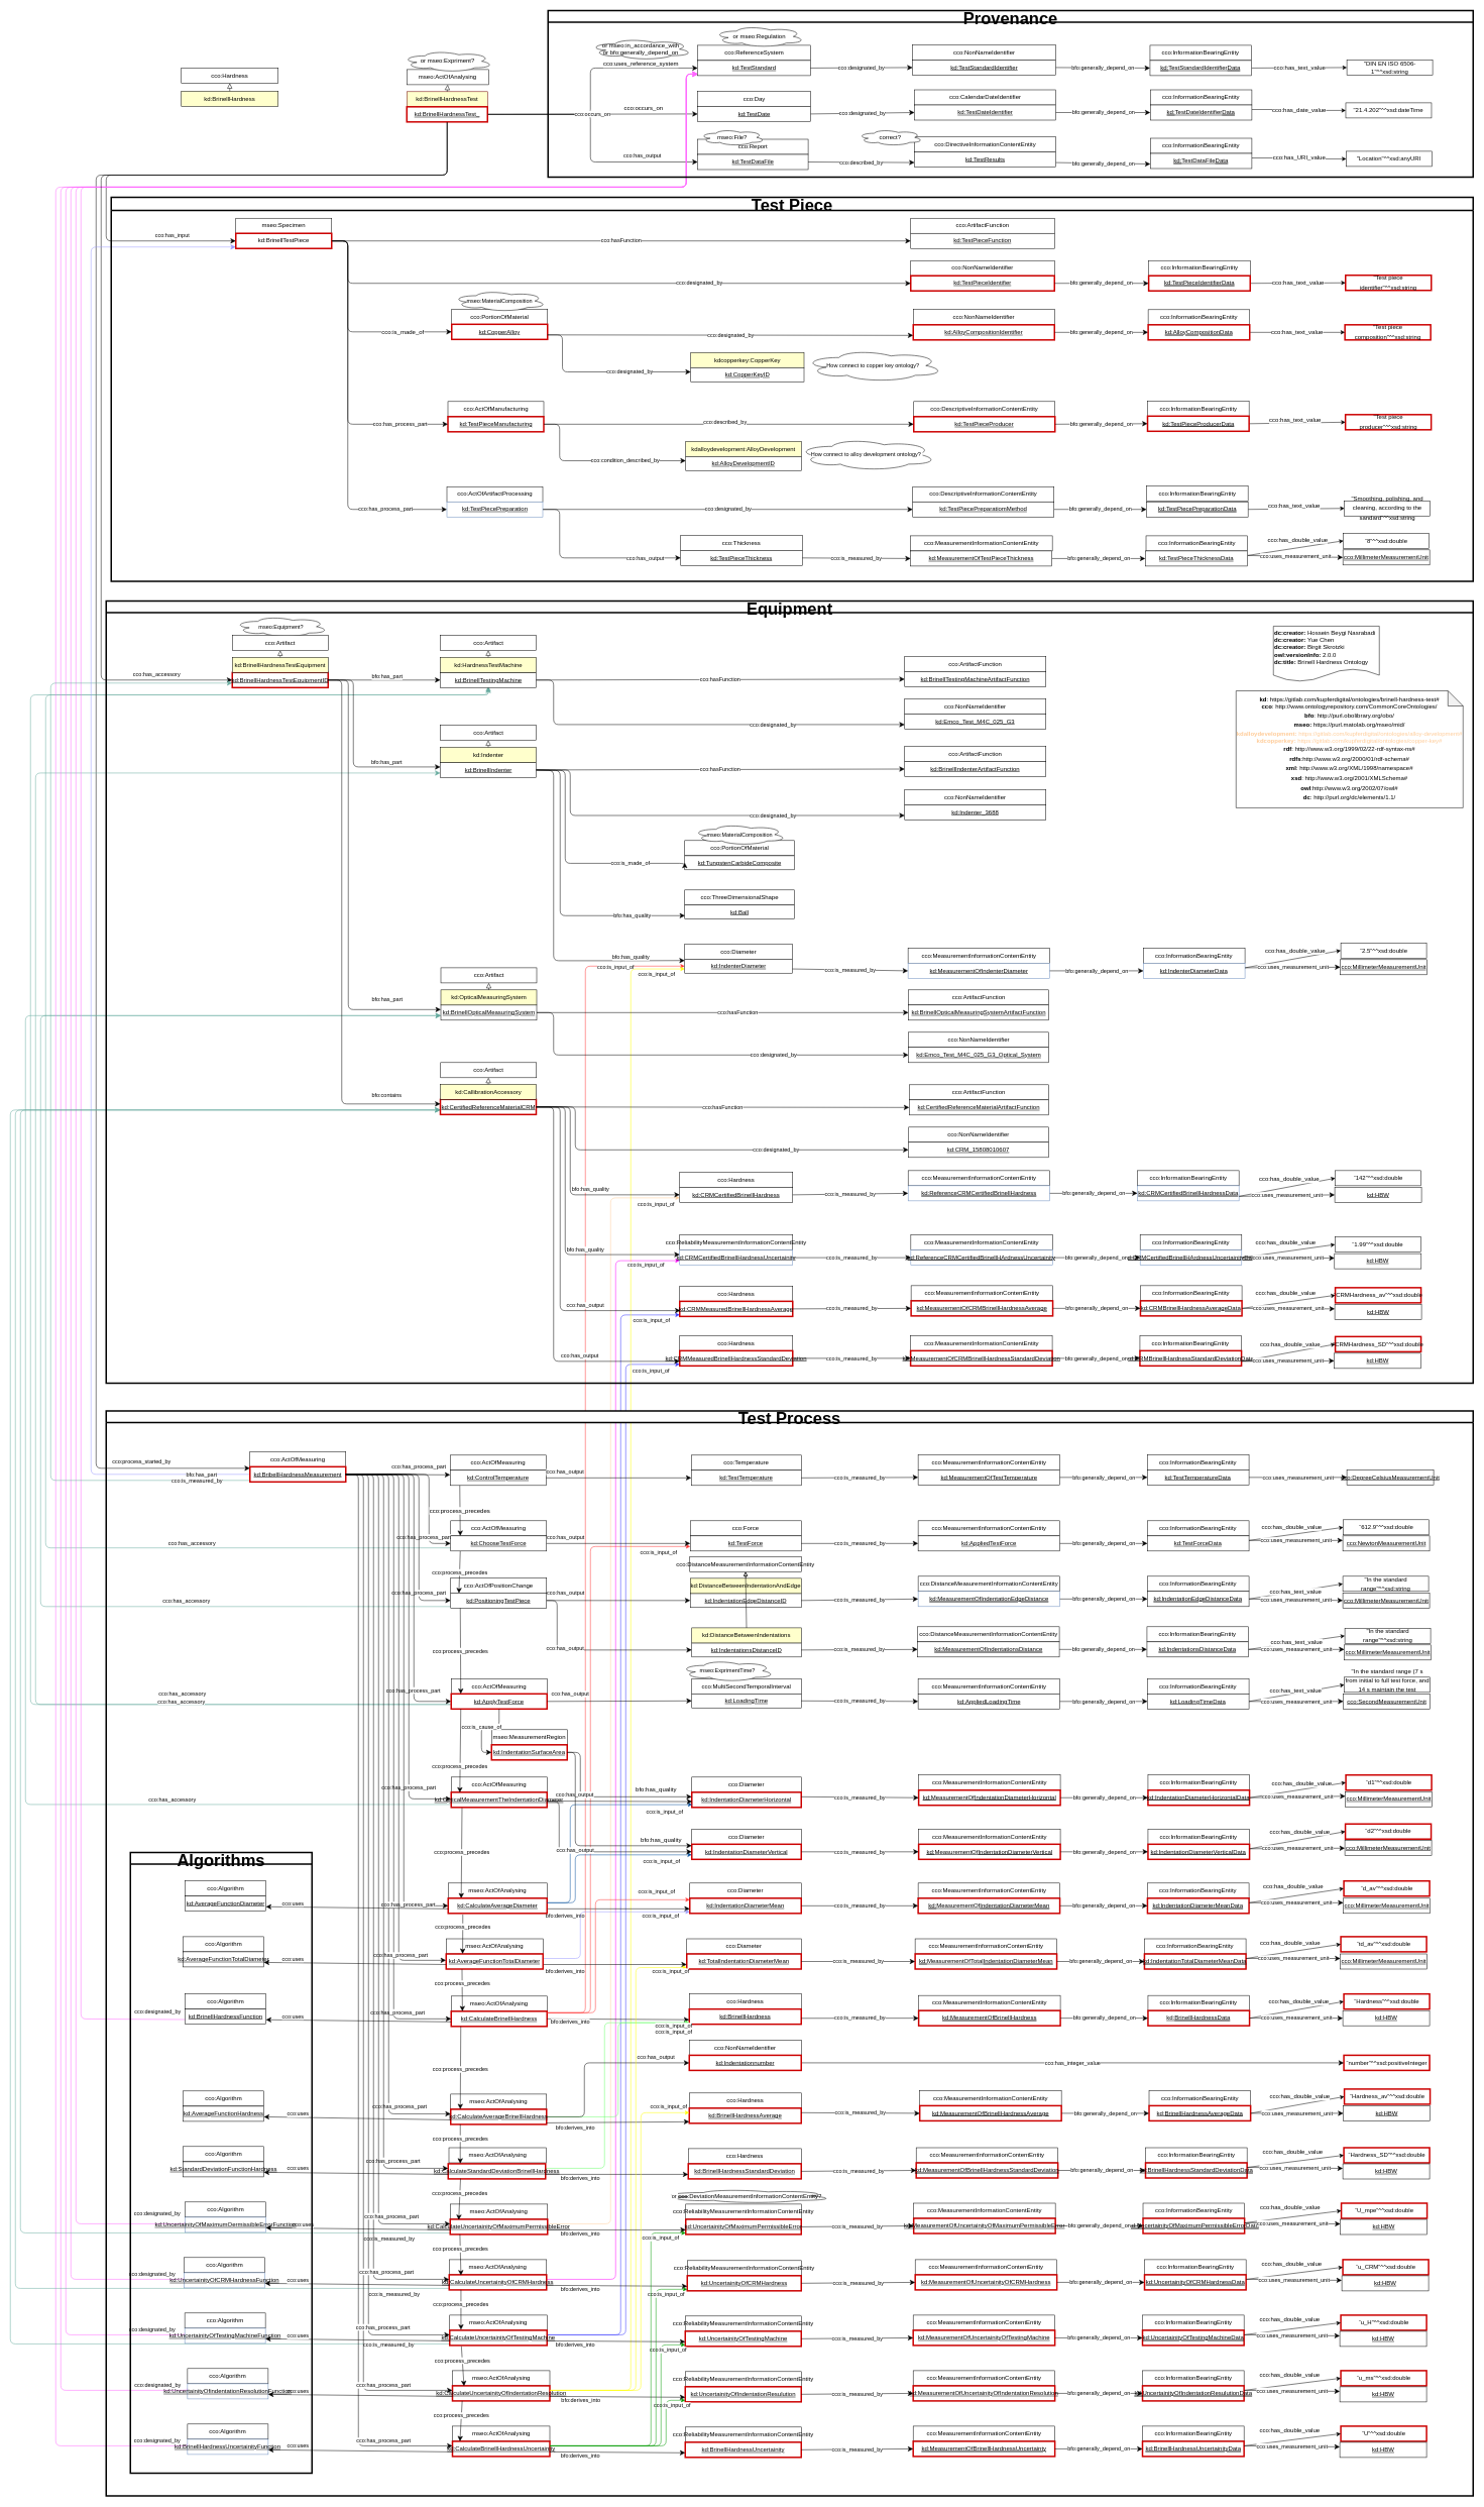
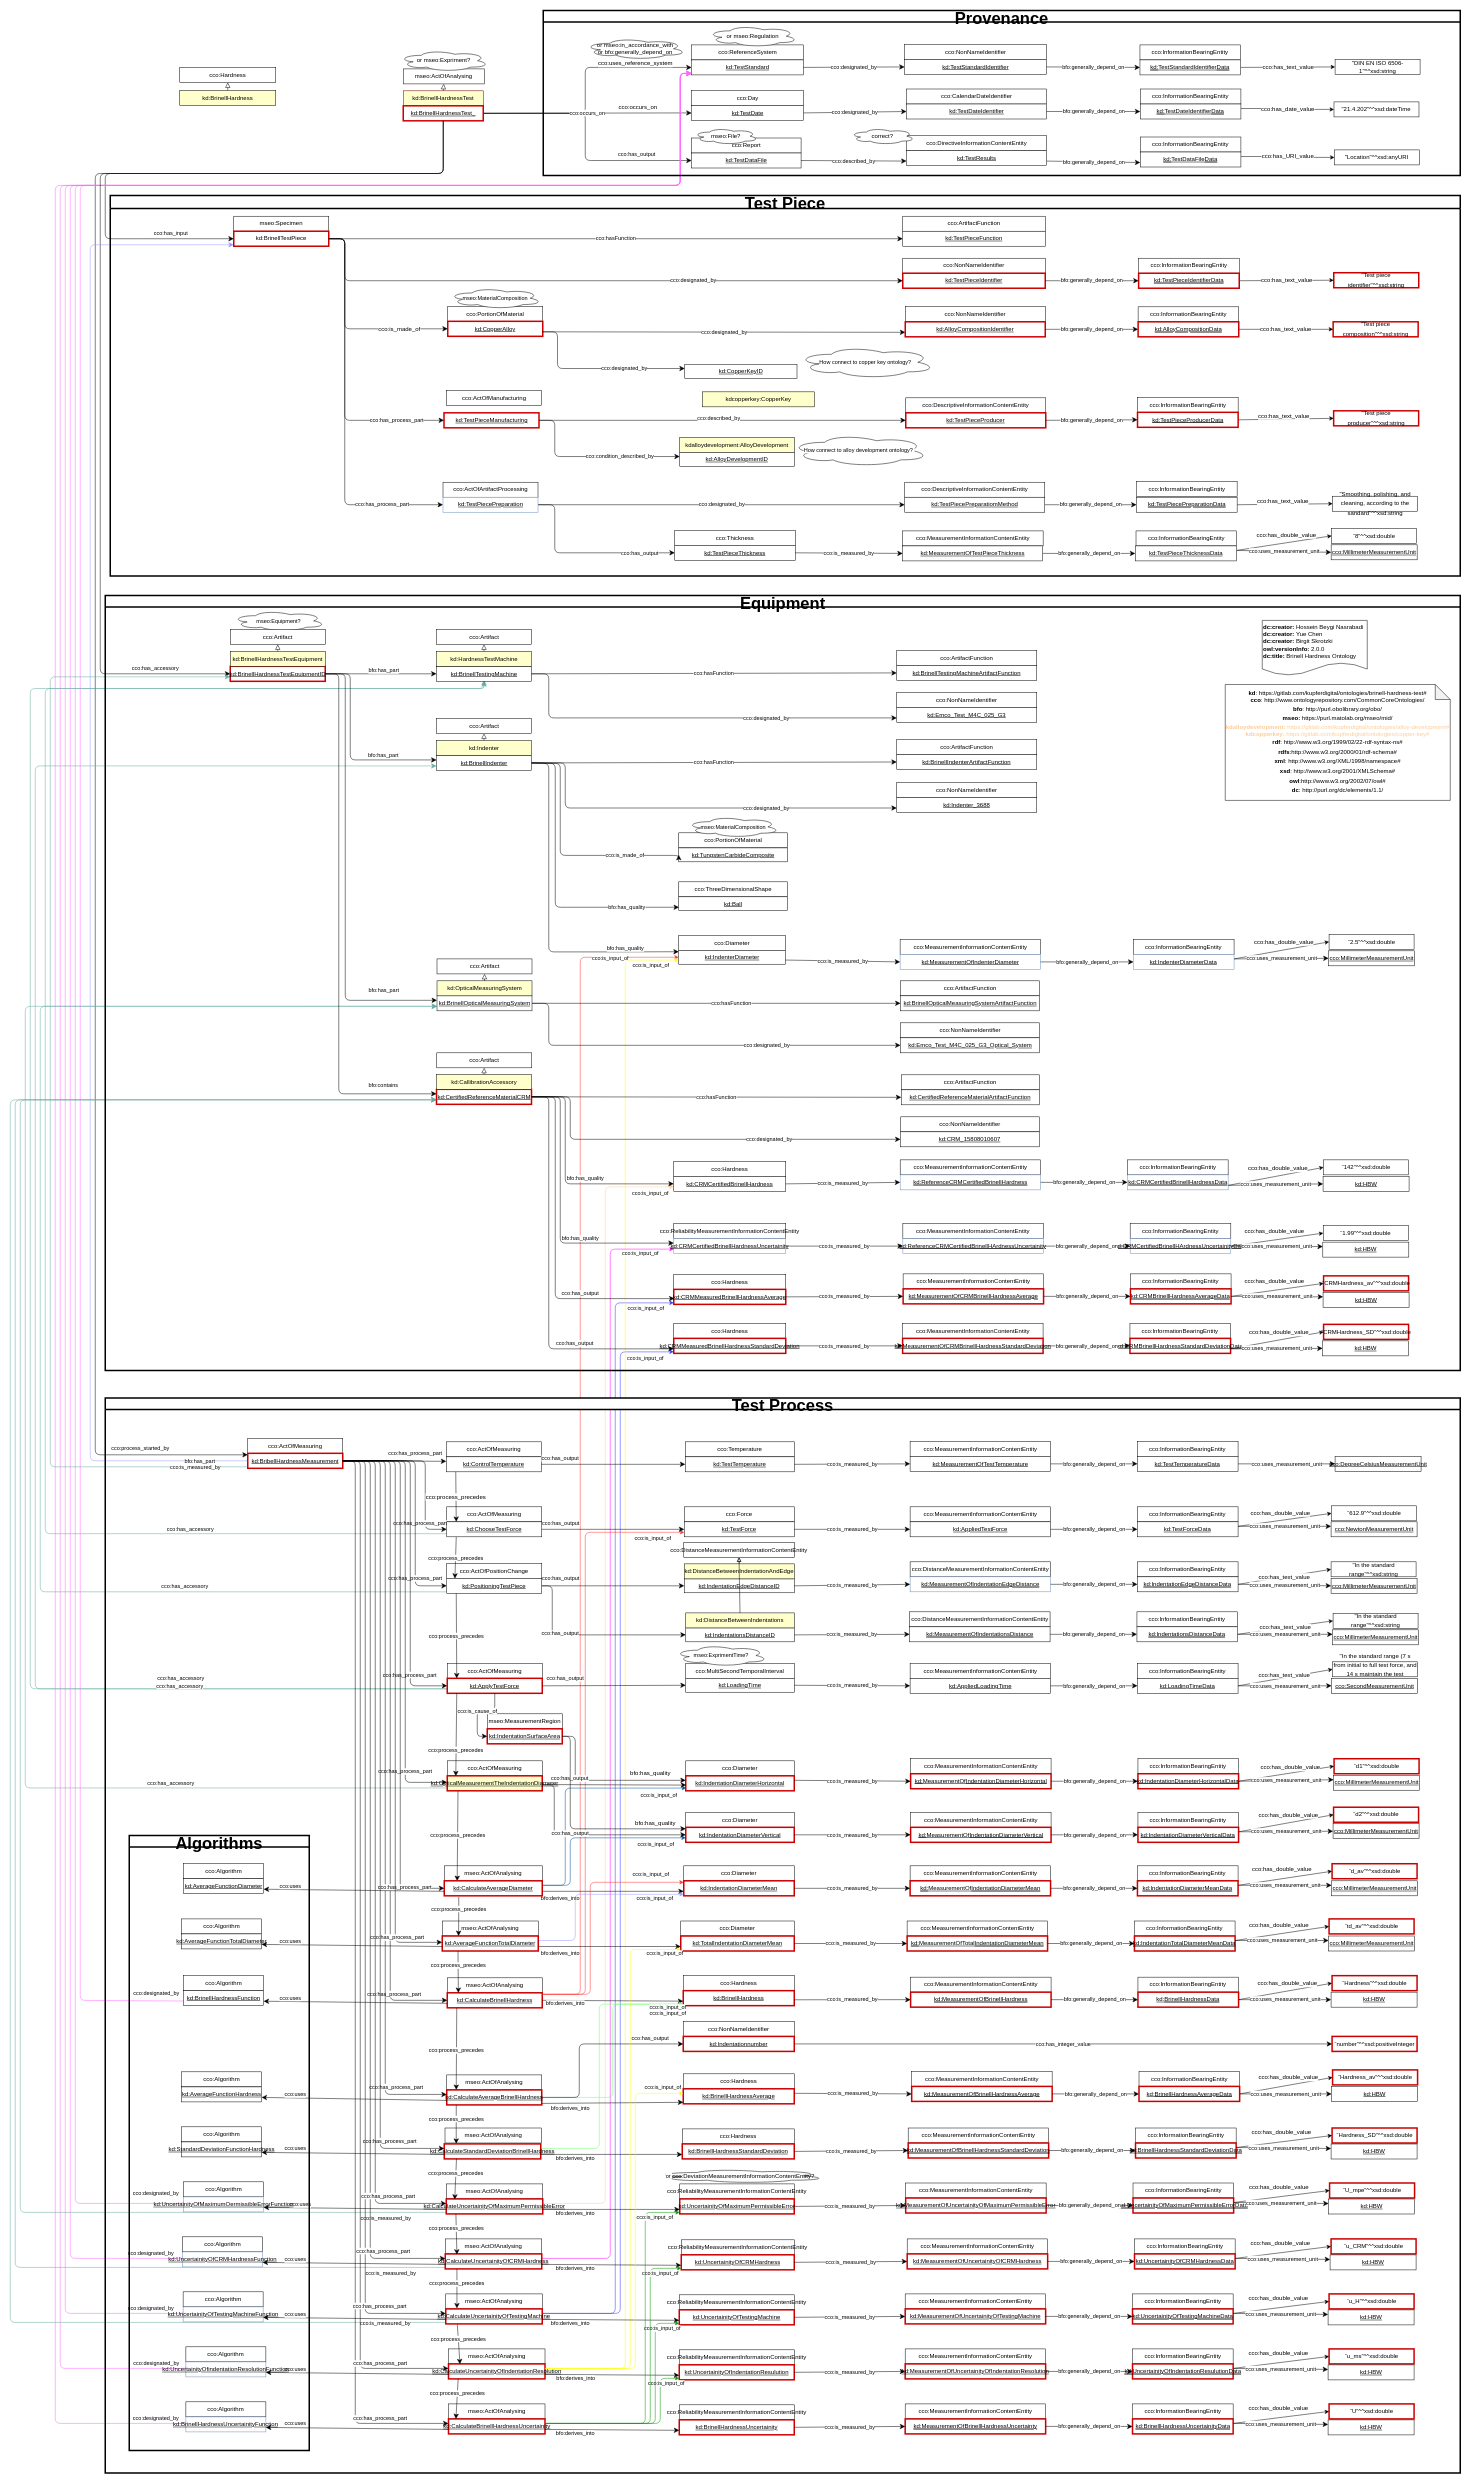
- <mxCell id="130" value="&lt;font face=&quot;helvetica&quot;&gt;kdcopperkey:CopperKey&lt;/font&gt;" style="rounded=0;whiteSpace=wrap;html=1;snapToPoint=1;points=[[0.1,0],[0.2,0],[0.3,0],[0.4,0],[0.5,0],[0.6,0],[0.7,0],[0.8,0],[0.9,0],[0,0.1],[0,0.3],[0,0.5],[0,0.7],[0,0.9],[0.1,1],[0.2,1],[0.3,1],[0.4,1],[0.5,1],[0.6,1],[0.7,1],[0.8,1],[0.9,1],[1,0.1],[1,0.3],[1,0.5],[1,0.7],[1,0.9]];fillColor=#FFFFCC;" parent="74" vertex="1"><mxGeometry x="1149" y="307.86" width="224.5" height="30" as="geometry" /></mxCell>
+ <mxCell id="130" value="&lt;font face=&quot;helvetica&quot;&gt;kdcopperkey:CopperKey&lt;/font&gt;" style="rounded=0;whiteSpace=wrap;html=1;snapToPoint=1;points=[[0.1,0],[0.2,0],[0.3,0],[0.4,0],[0.5,0],[0.6,0],[0.7,0],[0.8,0],[0.9,0],[0,0.1],[0,0.3],[0,0.5],[0,0.7],[0,0.9],[0.1,1],[0.2,1],[0.3,1],[0.4,1],[0.5,1],[0.6,1],[0.7,1],[0.8,1],[0.9,1],[1,0.1],[1,0.3],[1,0.5],[1,0.7],[1,0.9]];fillColor=#FFFFCC;" parent="74" vertex="1"><mxGeometry x="1184" y="392.86" width="224.5" height="30" as="geometry" /></mxCell>
- <mxCell id="126" value="&lt;span style=&quot;background-color: rgb(255 , 255 , 255)&quot;&gt;cco:&lt;/span&gt;&lt;span style=&quot;text-align: left&quot;&gt;ActOfManufacturing&lt;/span&gt;" style="rounded=0;whiteSpace=wrap;html=1;snapToPoint=1;points=[[0.1,0],[0.2,0],[0.3,0],[0.4,0],[0.5,0],[0.6,0],[0.7,0],[0.8,0],[0.9,0],[0,0.1],[0,0.3],[0,0.5],[0,0.7],[0,0.9],[0.1,1],[0.2,1],[0.3,1],[0.4,1],[0.5,1],[0.6,1],[0.7,1],[0.8,1],[0.9,1],[1,0.1],[1,0.3],[1,0.5],[1,0.7],[1,0.9]];" parent="74" vertex="1"><mxGeometry x="667.5" y="404.82" width="190" height="30" as="geometry" /></mxCell>
+ <mxCell id="126" value="&lt;span style=&quot;background-color: rgb(255 , 255 , 255)&quot;&gt;cco:&lt;/span&gt;&lt;span style=&quot;text-align: left&quot;&gt;ActOfManufacturing&lt;/span&gt;" style="rounded=0;whiteSpace=wrap;html=1;snapToPoint=1;points=[[0.1,0],[0.2,0],[0.3,0],[0.4,0],[0.5,0],[0.6,0],[0.7,0],[0.8,0],[0.9,0],[0,0.1],[0,0.3],[0,0.5],[0,0.7],[0,0.9],[0.1,1],[0.2,1],[0.3,1],[0.4,1],[0.5,1],[0.6,1],[0.7,1],[0.8,1],[0.9,1],[1,0.1],[1,0.3],[1,0.5],[1,0.7],[1,0.9]];" parent="74" vertex="1"><mxGeometry x="672.5" y="389.82" width="190" height="30" as="geometry" /></mxCell>
- <mxCell id="373" value="&lt;span style=&quot;font-family: &amp;quot;helvetica&amp;quot;&quot;&gt;&lt;font style=&quot;font-size: 12px&quot;&gt;&lt;u&gt;kd:OpticalMeasurementTheIndentationDiameter&lt;/u&gt;&lt;/font&gt;&lt;/span&gt;" style="rounded=0;whiteSpace=wrap;html=1;snapToPoint=1;points=[[0.1,0],[0.2,0],[0.3,0],[0.4,0],[0.5,0],[0.6,0],[0.7,0],[0.8,0],[0.9,0],[0,0.1],[0,0.3],[0,0.5],[0,0.7],[0,0.9],[0.1,1],[0.2,1],[0.3,1],[0.4,1],[0.5,1],[0.6,1],[0.7,1],[0.8,1],[0.9,1],[1,0.1],[1,0.3],[1,0.5],[1,0.7],[1,0.9]];strokeWidth=3;strokeColor=#CC0000;" parent="267" vertex="1"><mxGeometry x="684" y="755.82" width="190" height="30" as="geometry" /></mxCell>
+ <mxCell id="373" value="&lt;span style=&quot;font-family: &amp;quot;helvetica&amp;quot;&quot;&gt;&lt;font style=&quot;font-size: 12px&quot;&gt;&lt;u&gt;kd:OpticalMeasurementTheIndentationDiameter&lt;/u&gt;&lt;/font&gt;&lt;/span&gt;" style="rounded=0;whiteSpace=wrap;html=1;snapToPoint=1;points=[[0.1,0],[0.2,0],[0.3,0],[0.4,0],[0.5,0],[0.6,0],[0.7,0],[0.8,0],[0.9,0],[0,0.1],[0,0.3],[0,0.5],[0,0.7],[0,0.9],[0.1,1],[0.2,1],[0.3,1],[0.4,1],[0.5,1],[0.6,1],[0.7,1],[0.8,1],[0.9,1],[1,0.1],[1,0.3],[1,0.5],[1,0.7],[1,0.9]];strokeWidth=3;strokeColor=#CC0000;fillColor=#ffffcc;" parent="267" vertex="1"><mxGeometry x="684" y="755.82" width="190" height="30" as="geometry" /></mxCell>
